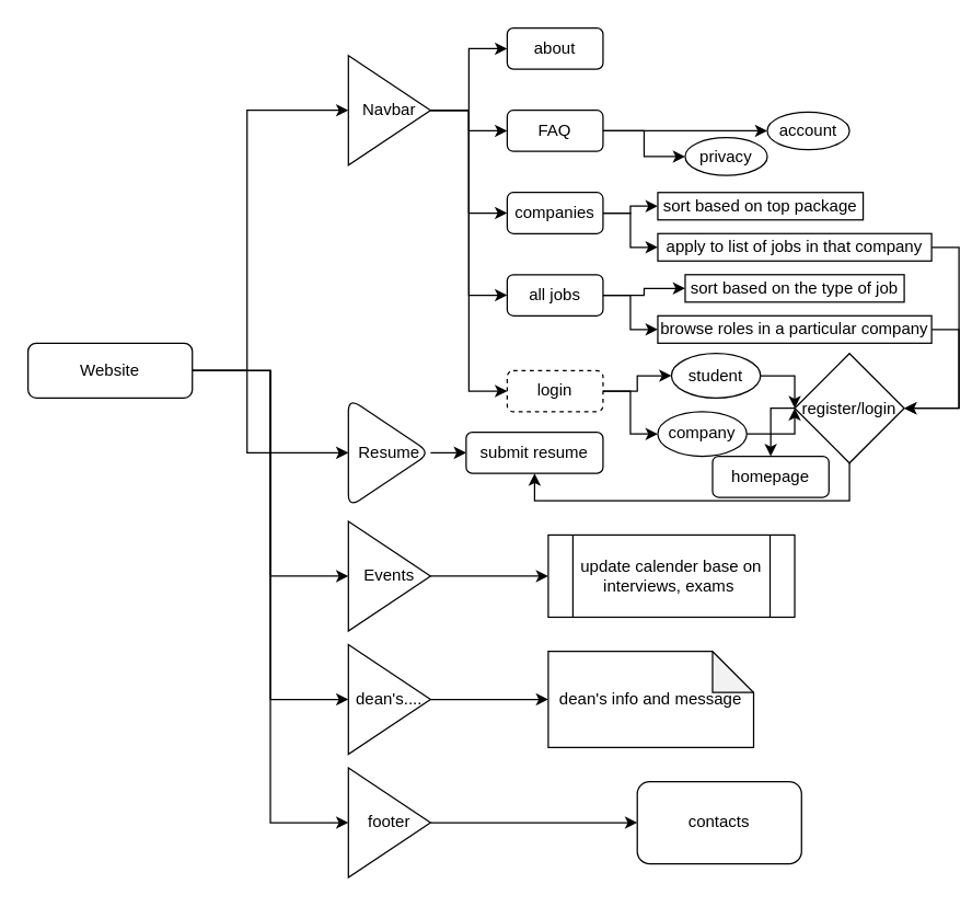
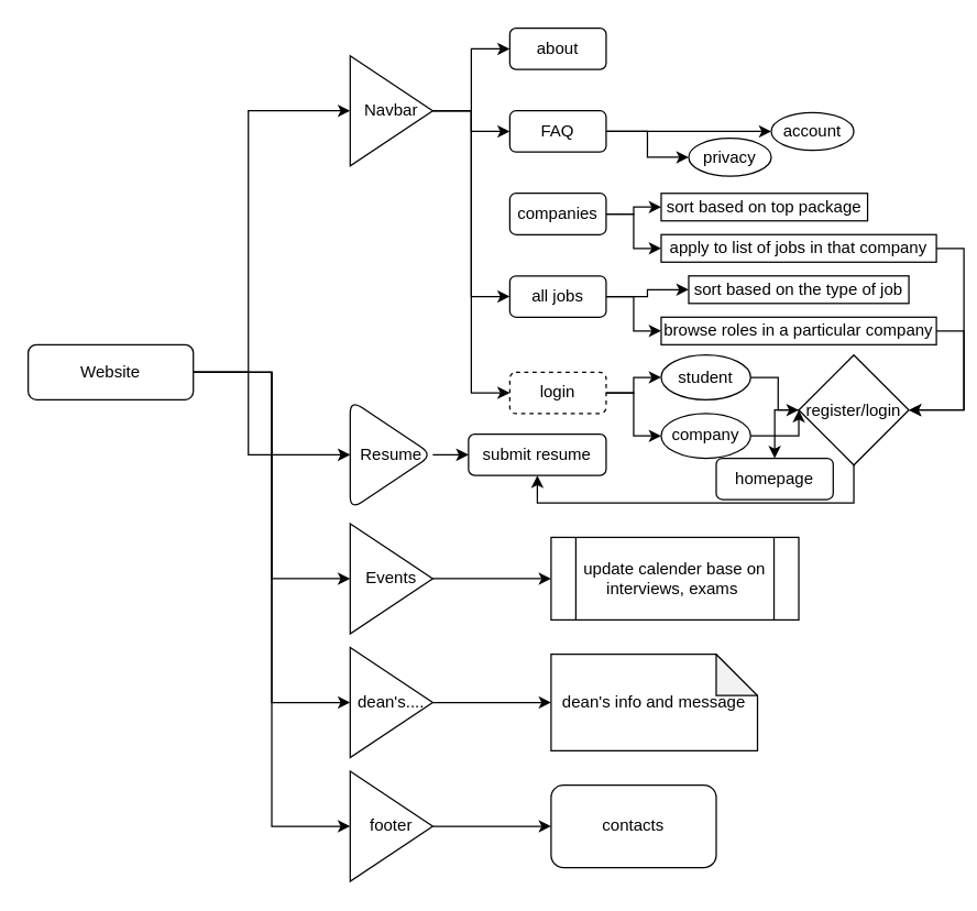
- <mxCell id="12" style="edgeStyle=orthogonalEdgeStyle;rounded=0;orthogonalLoop=1;jettySize=auto;html=1;exitX=1;exitY=0.5;exitDx=0;exitDy=0;entryX=0;entryY=0.5;entryDx=0;entryDy=0;" parent="1" source="15" target="32" edge="1"><mxGeometry relative="1" as="geometry" /></mxCell>
- <mxCell id="42" value="student" style="ellipse;whiteSpace=wrap;html=1;" parent="1" vertex="1"><mxGeometry x="490" y="257.5" width="65" height="32.5" as="geometry" /></mxCell>
+ <mxCell id="42" value="student" style="ellipse;whiteSpace=wrap;html=1;" parent="1" vertex="1"><mxGeometry x="480" y="257.5" width="65" height="32.5" as="geometry" /></mxCell>
- <mxCell id="53" value="contacts" style="rounded=1;whiteSpace=wrap;html=1;" parent="1" vertex="1"><mxGeometry x="465" y="570" width="120" height="60" as="geometry" /></mxCell>
+ <mxCell id="53" value="contacts" style="rounded=1;whiteSpace=wrap;html=1;" parent="1" vertex="1"><mxGeometry x="400" y="570" width="120" height="60" as="geometry" /></mxCell>
